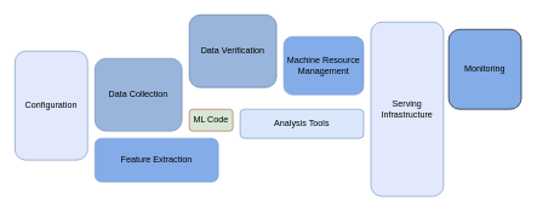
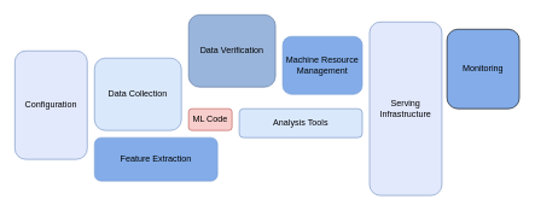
- <mxCell id="6" value="Data Collection" style="rounded=1;whiteSpace=wrap;html=1;fillColor=#9ab5db;strokeColor=#6c8ebf;" vertex="1" parent="1"><mxGeometry x="130" y="80" width="120" height="100" as="geometry" /></mxCell>
+ <mxCell id="6" value="Data Collection" style="rounded=1;whiteSpace=wrap;html=1;fillColor=#DAE8FC;strokeColor=#6c8ebf;" vertex="1" parent="1"><mxGeometry x="130" y="80" width="120" height="100" as="geometry" /></mxCell>
- <mxCell id="3" value="ML Code" style="rounded=1;whiteSpace=wrap;html=1;fillColor=#d5e8d4;strokeColor=#b85450;" vertex="1" parent="1"><mxGeometry x="260" y="150" width="60" height="30" as="geometry" /></mxCell>
+ <mxCell id="3" value="ML Code" style="rounded=1;whiteSpace=wrap;html=1;fillColor=#f8cecc;strokeColor=#b85450;" vertex="1" parent="1"><mxGeometry x="260" y="150" width="60" height="30" as="geometry" /></mxCell>
